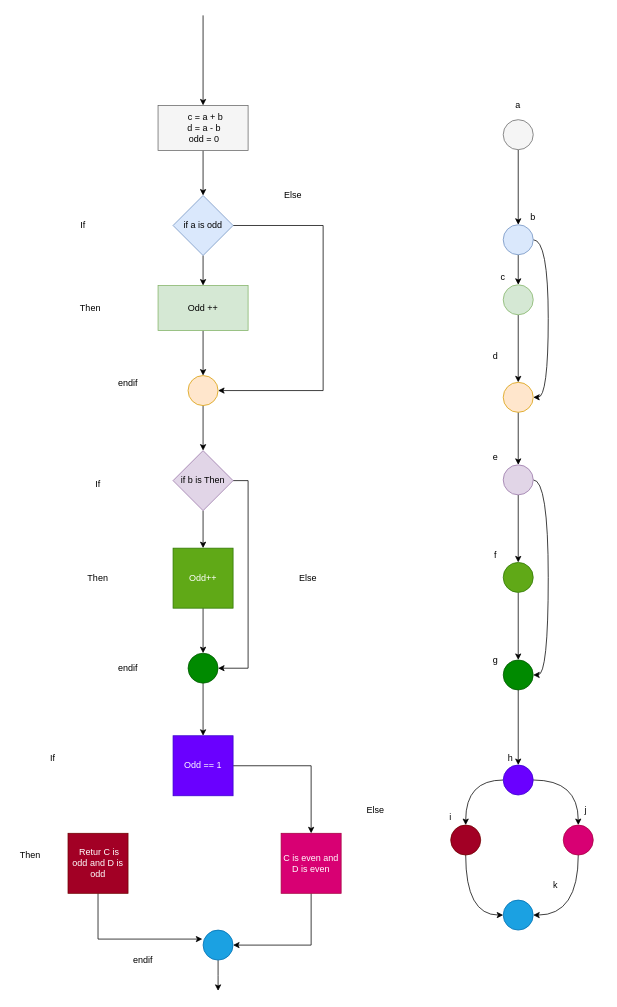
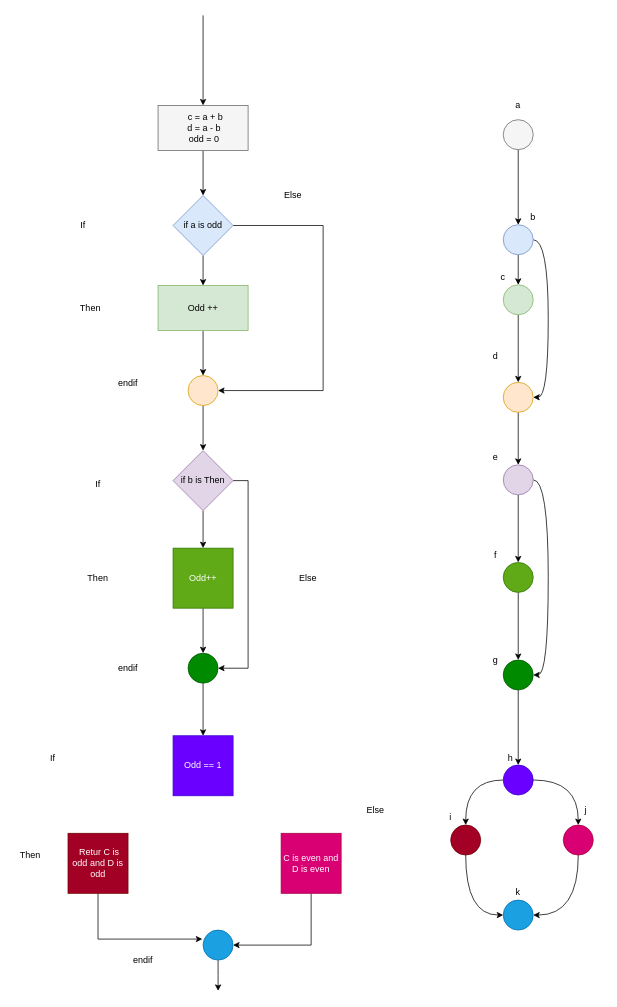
- <mxCell id="19" style="edgeStyle=orthogonalEdgeStyle;rounded=0;orthogonalLoop=1;jettySize=auto;html=1;exitX=1;exitY=0.5;exitDx=0;exitDy=0;entryX=0.5;entryY=0;entryDx=0;entryDy=0;" parent="1" source="20" target="24" edge="1"><mxGeometry relative="1" as="geometry" /></mxCell>
- <mxCell id="74" value="k" style="text;html=1;strokeColor=none;fillColor=none;align=center;verticalAlign=middle;whiteSpace=wrap;rounded=0;" vertex="1" parent="1"><mxGeometry x="720" y="1169" width="40" height="20" as="geometry" /></mxCell>
+ <mxCell id="74" value="k" style="text;html=1;strokeColor=none;fillColor=none;align=center;verticalAlign=middle;whiteSpace=wrap;rounded=0;" vertex="1" parent="1"><mxGeometry x="670" y="1179" width="40" height="20" as="geometry" /></mxCell>
